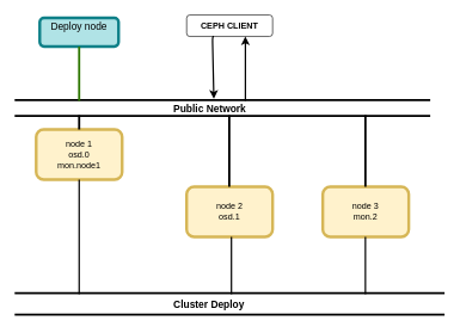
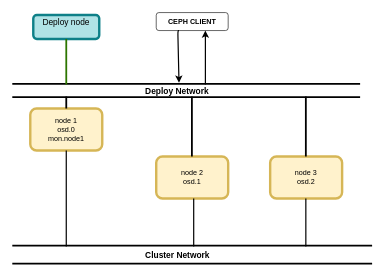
- <mxCell id="11" value="&lt;b style=&quot;font-size: 14px&quot;&gt;Public Network&lt;br&gt;&lt;/b&gt;&lt;br&gt;" style="text;html=1;resizable=0;points=[];autosize=1;align=left;verticalAlign=top;spacingTop=-4;" parent="1" vertex="1"><mxGeometry x="240" y="140" width="120" height="30" as="geometry" /></mxCell>
+ <mxCell id="11" value="&lt;b style=&quot;font-size: 14px&quot;&gt;Deploy Network&lt;br&gt;&lt;/b&gt;&lt;br&gt;" style="text;html=1;resizable=0;points=[];autosize=1;align=left;verticalAlign=top;spacingTop=-4;" parent="1" vertex="1"><mxGeometry x="240" y="140" width="120" height="30" as="geometry" /></mxCell>
- <mxCell id="4" value="node 3&lt;br&gt;mon.2&lt;br&gt;" style="rounded=1;whiteSpace=wrap;html=1;strokeWidth=4;fillColor=#fff2cc;strokeColor=#d6b656;" parent="1" vertex="1"><mxGeometry x="450" y="260" width="120" height="70" as="geometry" /></mxCell>
+ <mxCell id="4" value="node 3&lt;br&gt;osd.2&lt;br&gt;" style="rounded=1;whiteSpace=wrap;html=1;strokeWidth=4;fillColor=#fff2cc;strokeColor=#d6b656;" parent="1" vertex="1"><mxGeometry x="450" y="260" width="120" height="70" as="geometry" /></mxCell>
- <mxCell id="9" value="&lt;b&gt;&lt;font style=&quot;font-size: 14px&quot;&gt;Cluster Deploy&lt;/font&gt;&lt;/b&gt;" style="text;html=1;resizable=0;points=[];autosize=1;align=left;verticalAlign=top;spacingTop=-4;" parent="1" vertex="1"><mxGeometry x="240" y="414" width="120" height="20" as="geometry" /></mxCell>
+ <mxCell id="9" value="&lt;b&gt;&lt;font style=&quot;font-size: 14px&quot;&gt;Cluster Network&lt;/font&gt;&lt;/b&gt;" style="text;html=1;resizable=0;points=[];autosize=1;align=left;verticalAlign=top;spacingTop=-4;" parent="1" vertex="1"><mxGeometry x="240" y="414" width="120" height="20" as="geometry" /></mxCell>
